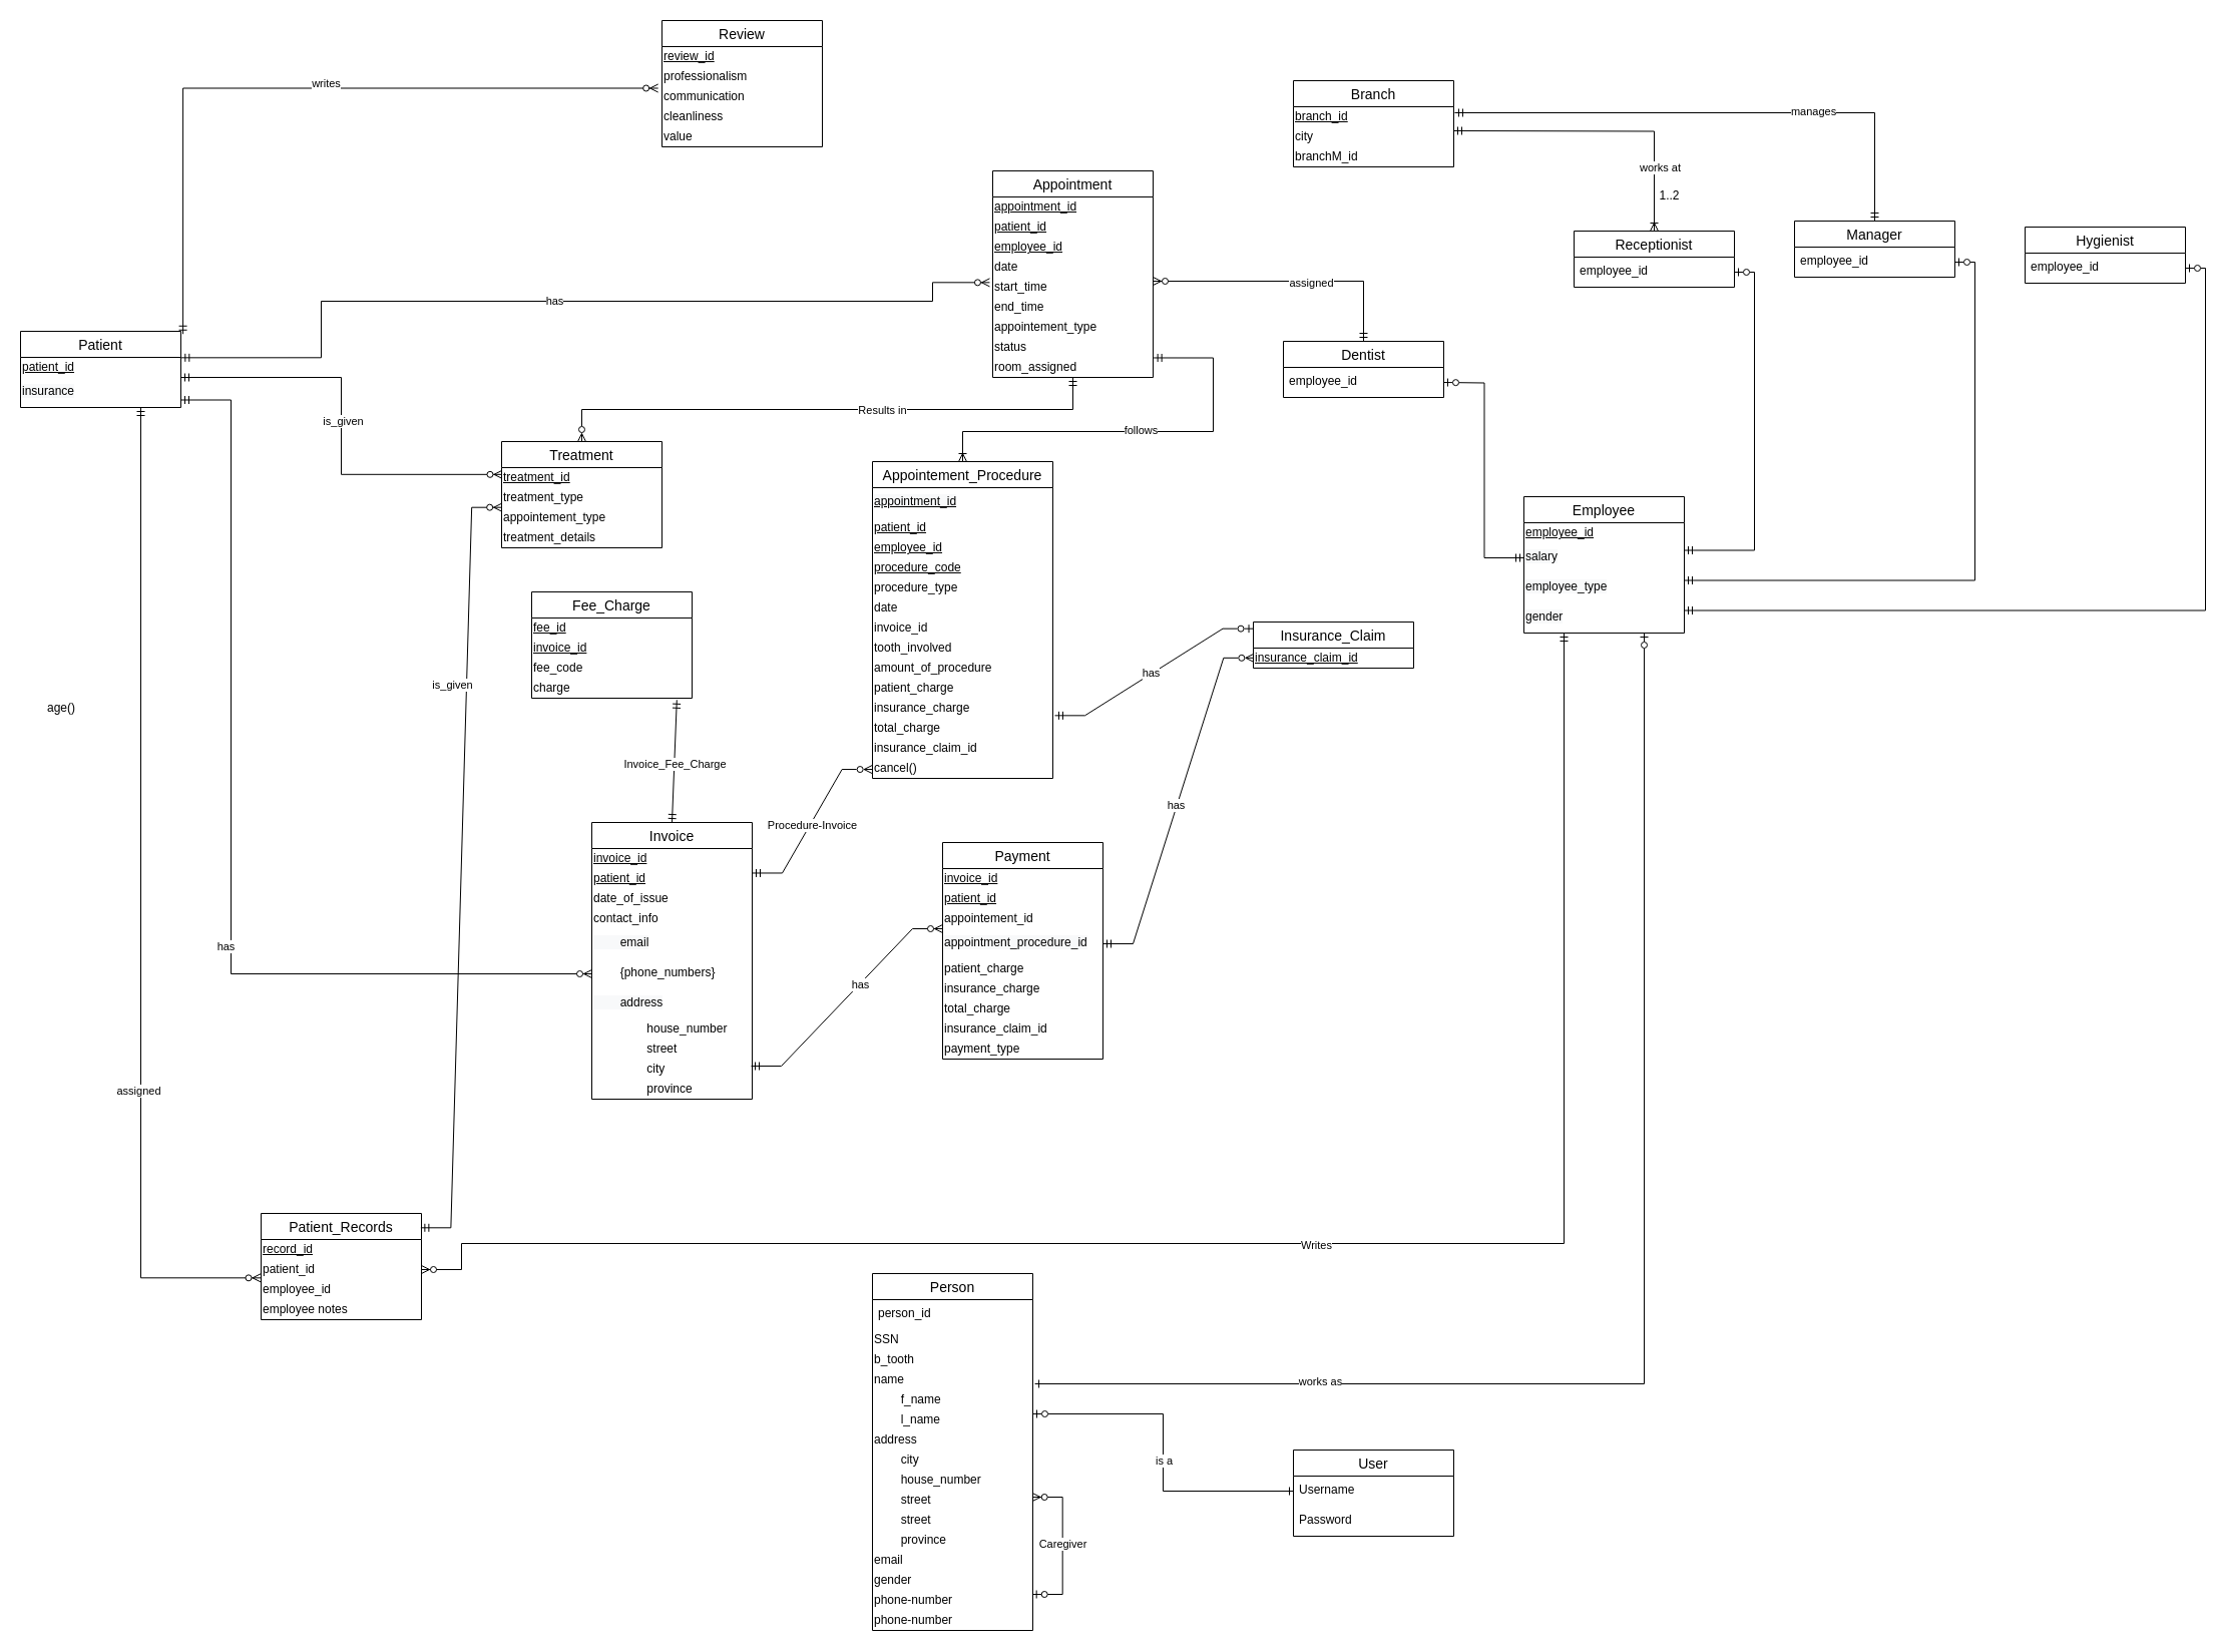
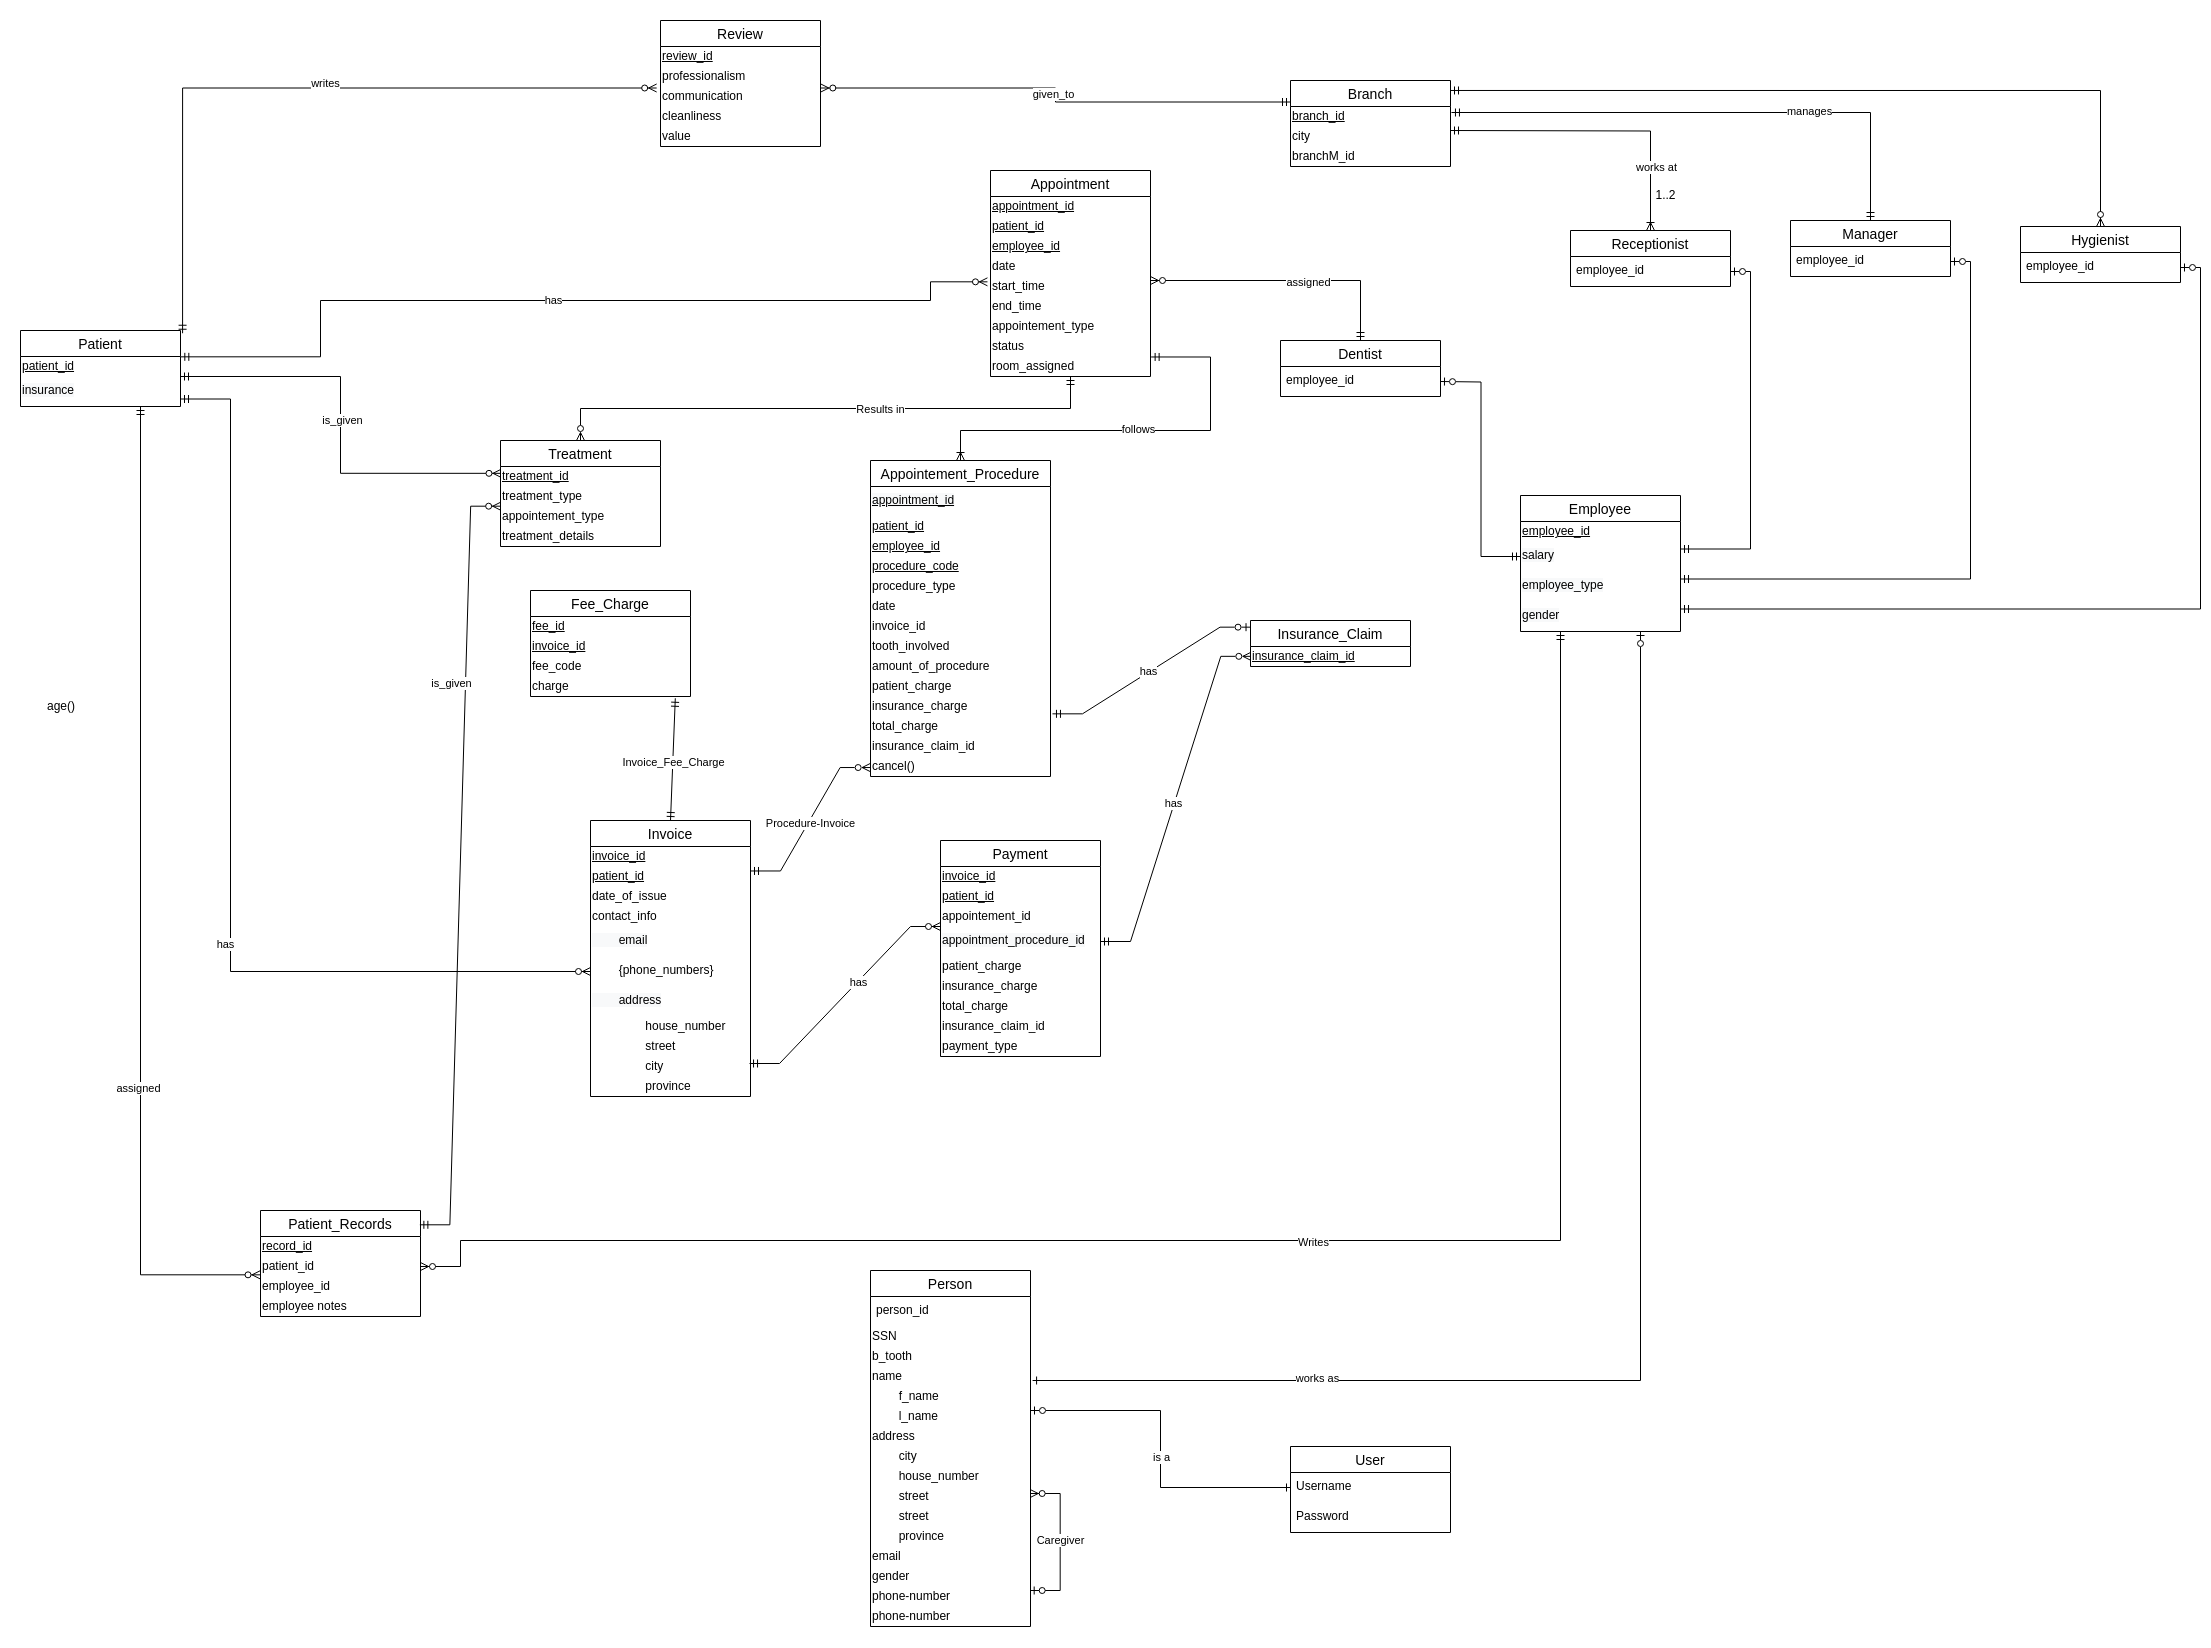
+ <mxCell id="157" style="edgeStyle=orthogonalEdgeStyle;rounded=0;orthogonalLoop=1;jettySize=auto;html=1;exitX=0.5;exitY=0;exitDx=0;exitDy=0;entryX=1;entryY=0.116;entryDx=0;entryDy=0;entryPerimeter=0;startArrow=ERzeroToMany;startFill=1;endArrow=ERmandOne;endFill=0;" edge="1" parent="1" source="158" target="2"><mxGeometry relative="1" as="geometry" /></mxCell>
+ <mxCell id="108" value="" style="edgeStyle=orthogonalEdgeStyle;fontSize=12;html=1;endArrow=ERzeroToMany;startArrow=ERmandOne;rounded=0;exitX=0;exitY=0.25;exitDx=0;exitDy=0;entryX=1.002;entryY=1.075;entryDx=0;entryDy=0;entryPerimeter=0;" parent="1" source="2" target="53" edge="1"><mxGeometry width="100" height="100" relative="1" as="geometry"><mxPoint x="785.92" y="227.476" as="sourcePoint" /><mxPoint x="1260" y="-40" as="targetPoint" /></mxGeometry></mxCell>
+ <mxCell id="109" value="given_to" style="edgeLabel;html=1;align=center;verticalAlign=middle;resizable=0;points=[];" parent="108" vertex="1" connectable="0"><mxGeometry x="0.004" y="2" relative="1" as="geometry"><mxPoint x="-1" as="offset" /></mxGeometry></mxCell>
